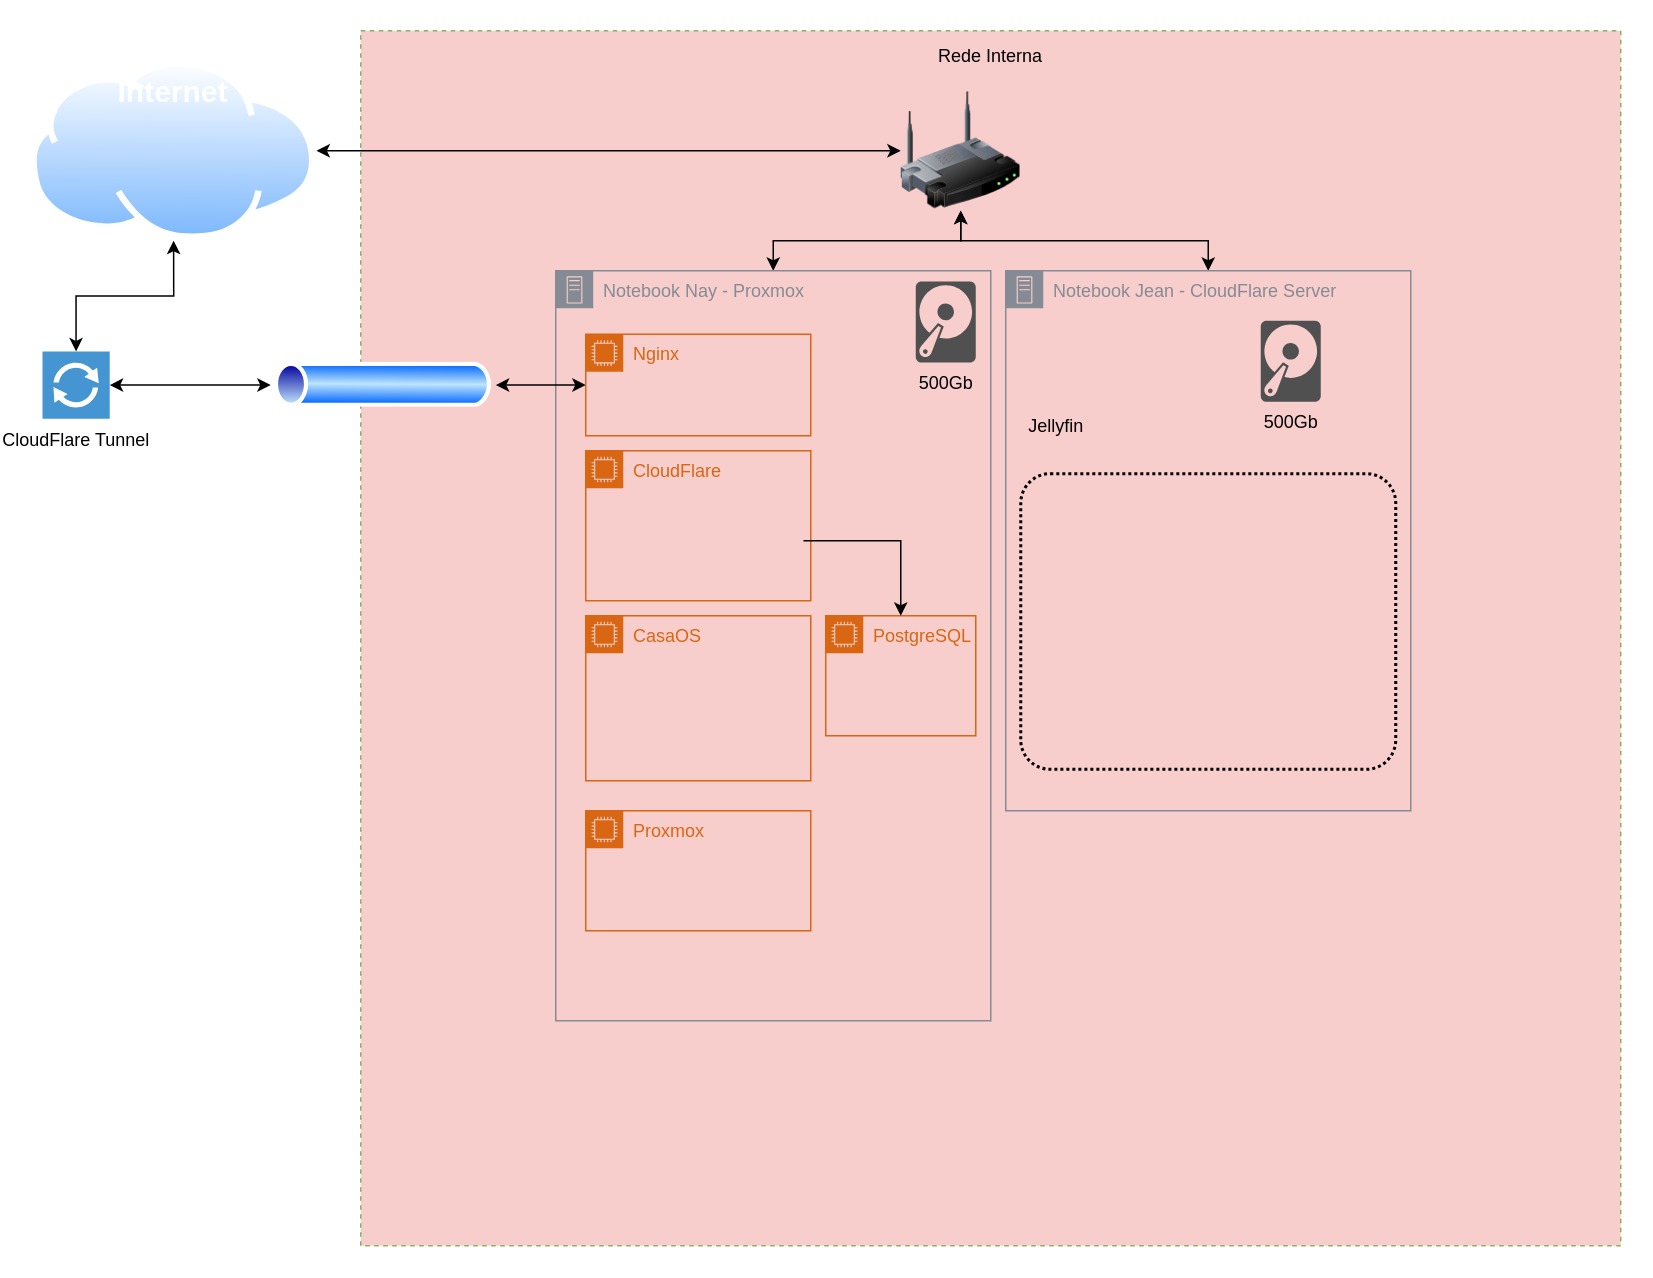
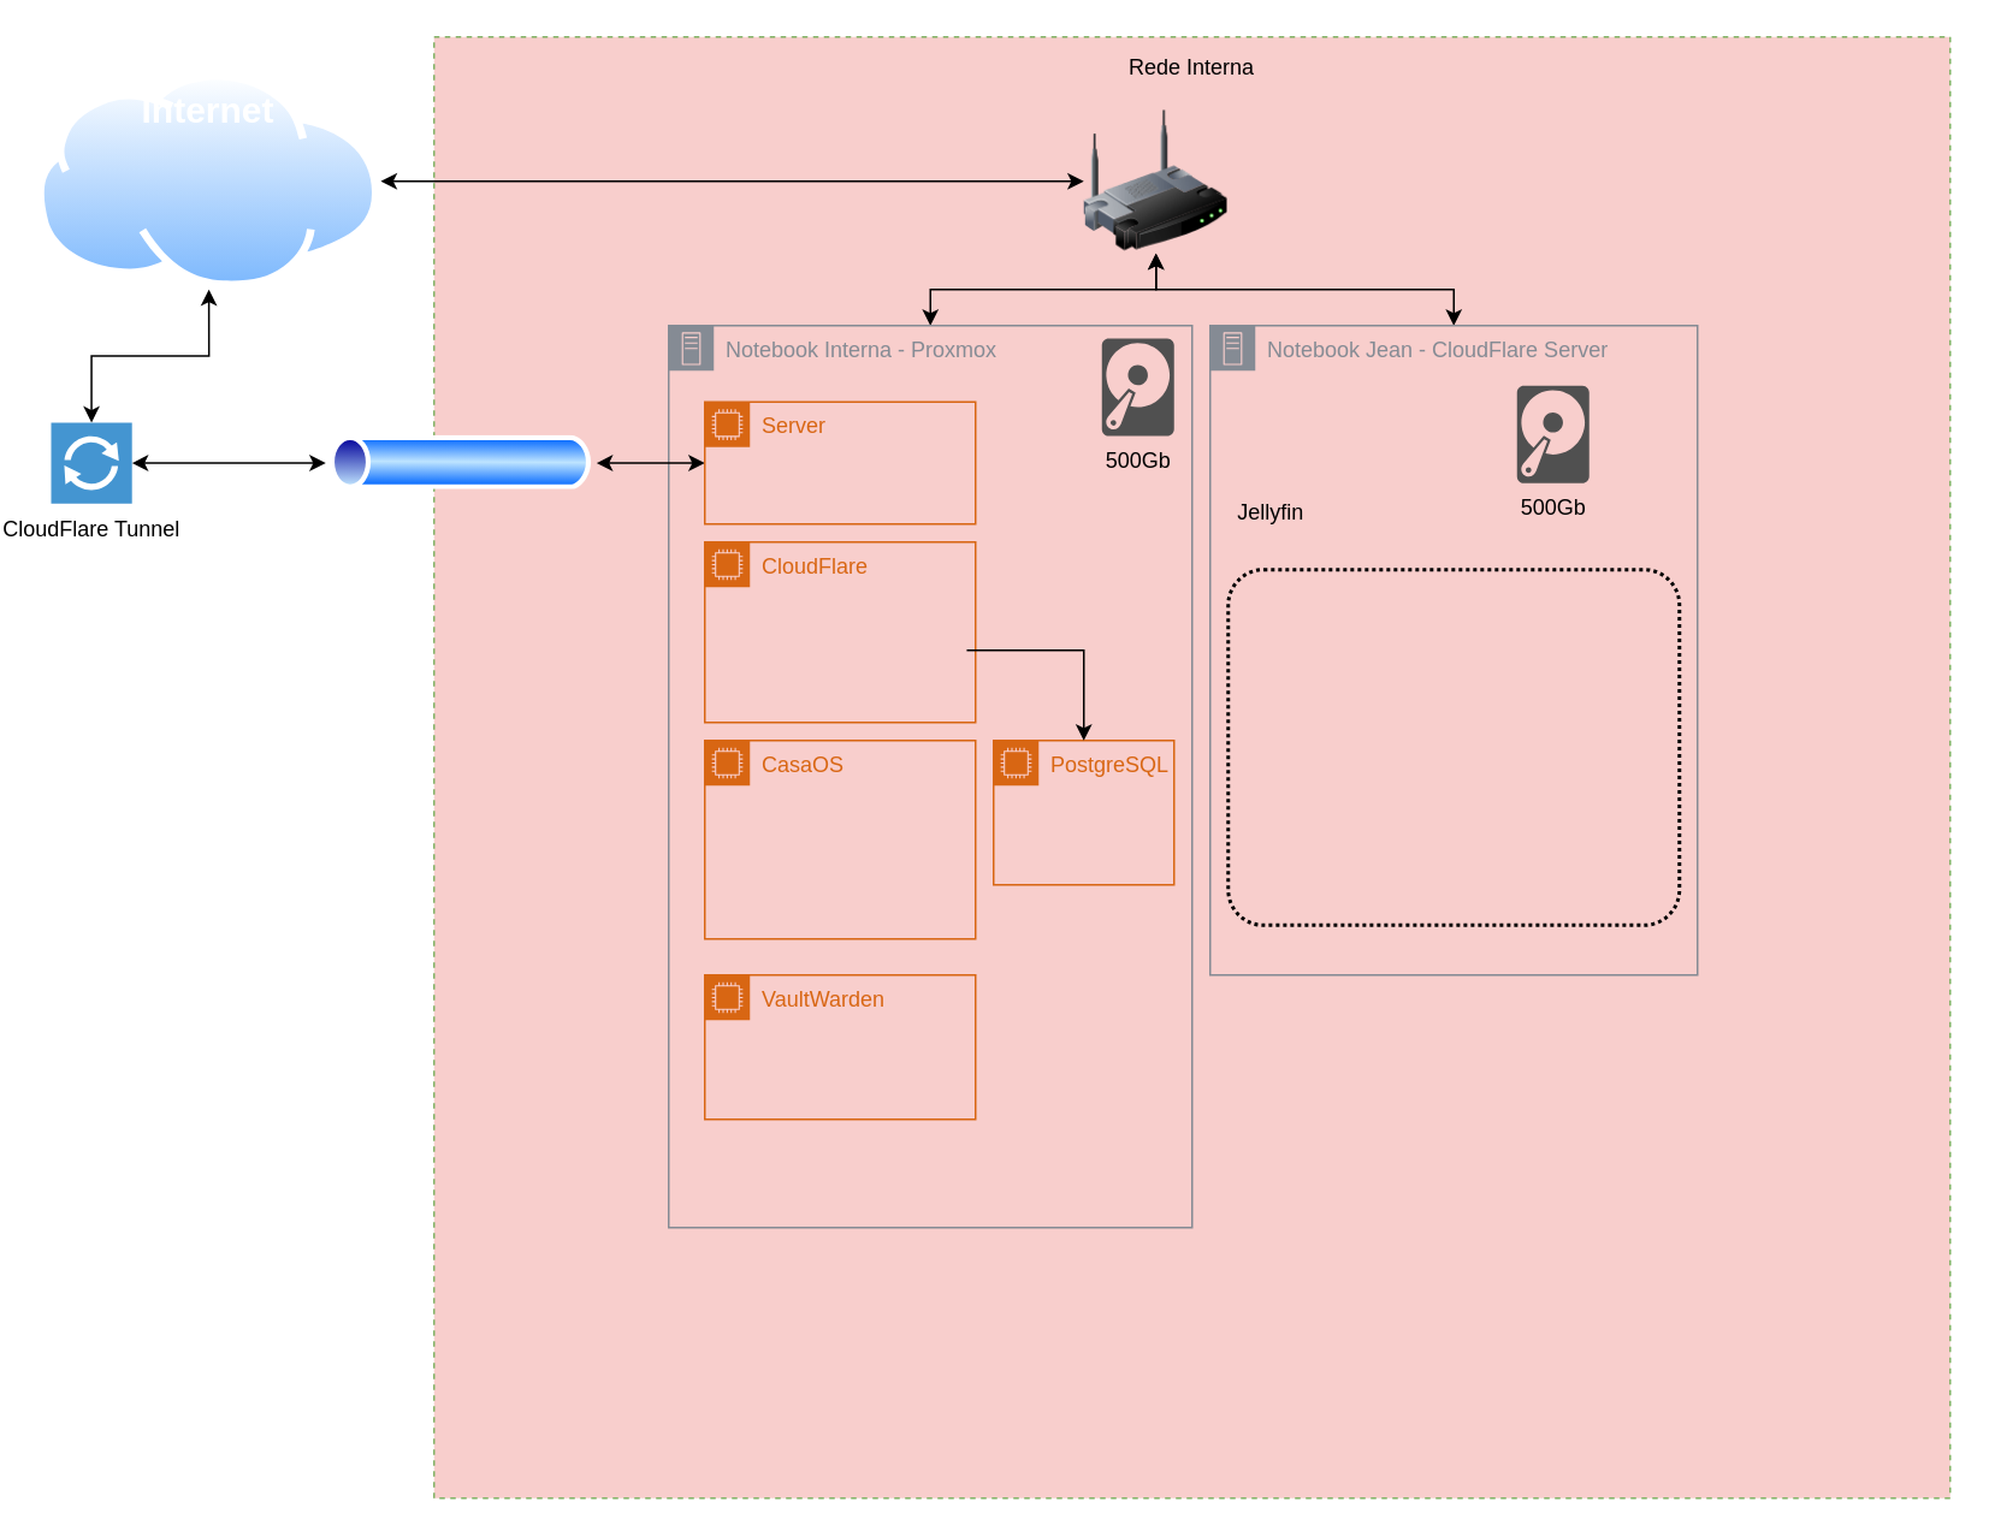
- <mxCell id="11" value="Notebook Nay - Proxmox" style="sketch=0;outlineConnect=0;gradientColor=none;html=1;whiteSpace=wrap;fontSize=12;fontStyle=0;shape=mxgraph.aws4.group;grIcon=mxgraph.aws4.group_on_premise;strokeColor=#858B94;fillColor=none;verticalAlign=top;align=left;spacingLeft=30;fontColor=#858B94;dashed=0;movable=0;resizable=0;rotatable=0;deletable=0;editable=0;locked=1;connectable=0;" parent="1" vertex="1"><mxGeometry x="370" y="180" width="290" height="500" as="geometry" /></mxCell>
+ <mxCell id="11" value="Notebook Interna - Proxmox" style="sketch=0;outlineConnect=0;gradientColor=none;html=1;whiteSpace=wrap;fontSize=12;fontStyle=0;shape=mxgraph.aws4.group;grIcon=mxgraph.aws4.group_on_premise;strokeColor=#858B94;fillColor=none;verticalAlign=top;align=left;spacingLeft=30;fontColor=#858B94;dashed=0;movable=0;resizable=0;rotatable=0;deletable=0;editable=0;locked=1;connectable=0;" parent="1" vertex="1"><mxGeometry x="370" y="180" width="290" height="500" as="geometry" /></mxCell>
- <mxCell id="16" value="Nginx" style="points=[[0,0],[0.25,0],[0.5,0],[0.75,0],[1,0],[1,0.25],[1,0.5],[1,0.75],[1,1],[0.75,1],[0.5,1],[0.25,1],[0,1],[0,0.75],[0,0.5],[0,0.25]];outlineConnect=0;gradientColor=none;html=1;whiteSpace=wrap;fontSize=12;fontStyle=0;container=1;pointerEvents=0;collapsible=0;recursiveResize=0;shape=mxgraph.aws4.group;grIcon=mxgraph.aws4.group_ec2_instance_contents;strokeColor=#D86613;fillColor=none;verticalAlign=top;align=left;spacingLeft=30;fontColor=#D86613;dashed=0;" parent="1" vertex="1"><mxGeometry x="390" y="222.4" width="150" height="67.6" as="geometry" /></mxCell>
+ <mxCell id="16" value="Server" style="points=[[0,0],[0.25,0],[0.5,0],[0.75,0],[1,0],[1,0.25],[1,0.5],[1,0.75],[1,1],[0.75,1],[0.5,1],[0.25,1],[0,1],[0,0.75],[0,0.5],[0,0.25]];outlineConnect=0;gradientColor=none;html=1;whiteSpace=wrap;fontSize=12;fontStyle=0;container=1;pointerEvents=0;collapsible=0;recursiveResize=0;shape=mxgraph.aws4.group;grIcon=mxgraph.aws4.group_ec2_instance_contents;strokeColor=#D86613;fillColor=none;verticalAlign=top;align=left;spacingLeft=30;fontColor=#D86613;dashed=0;" parent="1" vertex="1"><mxGeometry x="390" y="222.4" width="150" height="67.6" as="geometry" /></mxCell>
- <mxCell id="26" value="Proxmox" style="points=[[0,0],[0.25,0],[0.5,0],[0.75,0],[1,0],[1,0.25],[1,0.5],[1,0.75],[1,1],[0.75,1],[0.5,1],[0.25,1],[0,1],[0,0.75],[0,0.5],[0,0.25]];outlineConnect=0;gradientColor=none;html=1;whiteSpace=wrap;fontSize=12;fontStyle=0;container=1;pointerEvents=0;collapsible=0;recursiveResize=0;shape=mxgraph.aws4.group;grIcon=mxgraph.aws4.group_ec2_instance_contents;strokeColor=#D86613;fillColor=none;verticalAlign=top;align=left;spacingLeft=30;fontColor=#D86613;dashed=0;" parent="1" vertex="1"><mxGeometry x="390" y="540" width="150" height="80" as="geometry" /></mxCell>
+ <mxCell id="26" value="VaultWarden" style="points=[[0,0],[0.25,0],[0.5,0],[0.75,0],[1,0],[1,0.25],[1,0.5],[1,0.75],[1,1],[0.75,1],[0.5,1],[0.25,1],[0,1],[0,0.75],[0,0.5],[0,0.25]];outlineConnect=0;gradientColor=none;html=1;whiteSpace=wrap;fontSize=12;fontStyle=0;container=1;pointerEvents=0;collapsible=0;recursiveResize=0;shape=mxgraph.aws4.group;grIcon=mxgraph.aws4.group_ec2_instance_contents;strokeColor=#D86613;fillColor=none;verticalAlign=top;align=left;spacingLeft=30;fontColor=#D86613;dashed=0;" parent="1" vertex="1"><mxGeometry x="390" y="540" width="150" height="80" as="geometry" /></mxCell>
